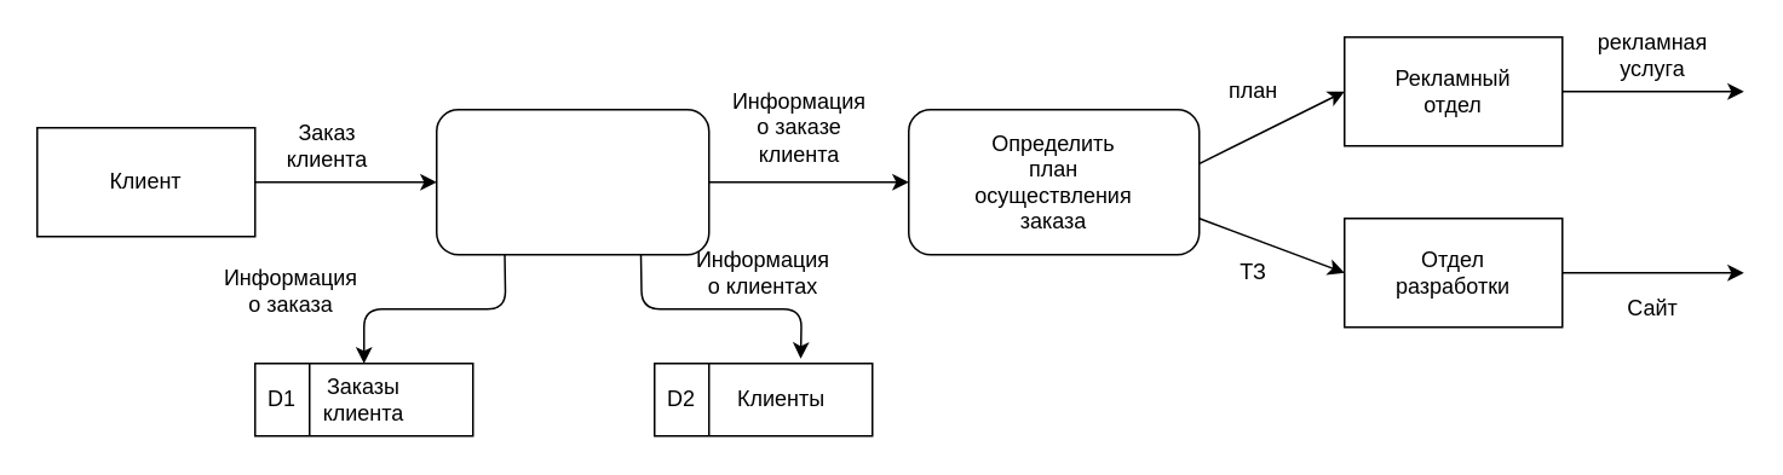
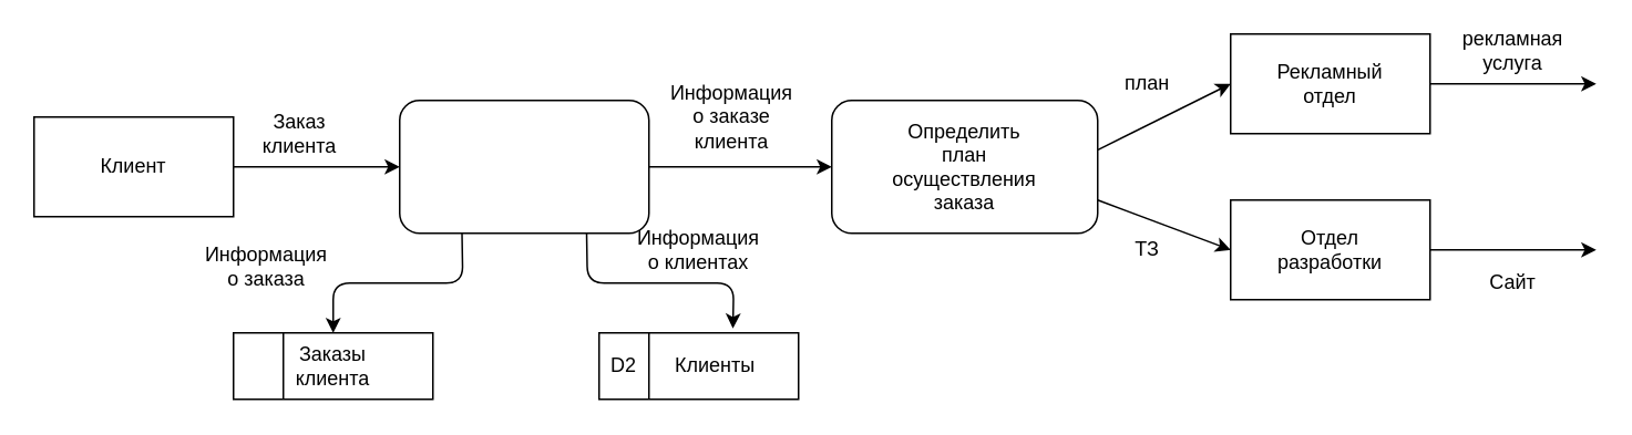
- <mxCell id="32" value="D1" style="text;html=1;strokeColor=none;fillColor=none;align=center;verticalAlign=middle;whiteSpace=wrap;rounded=0;" vertex="1" parent="1"><mxGeometry x="140" y="210" width="30" height="20" as="geometry" /></mxCell>
